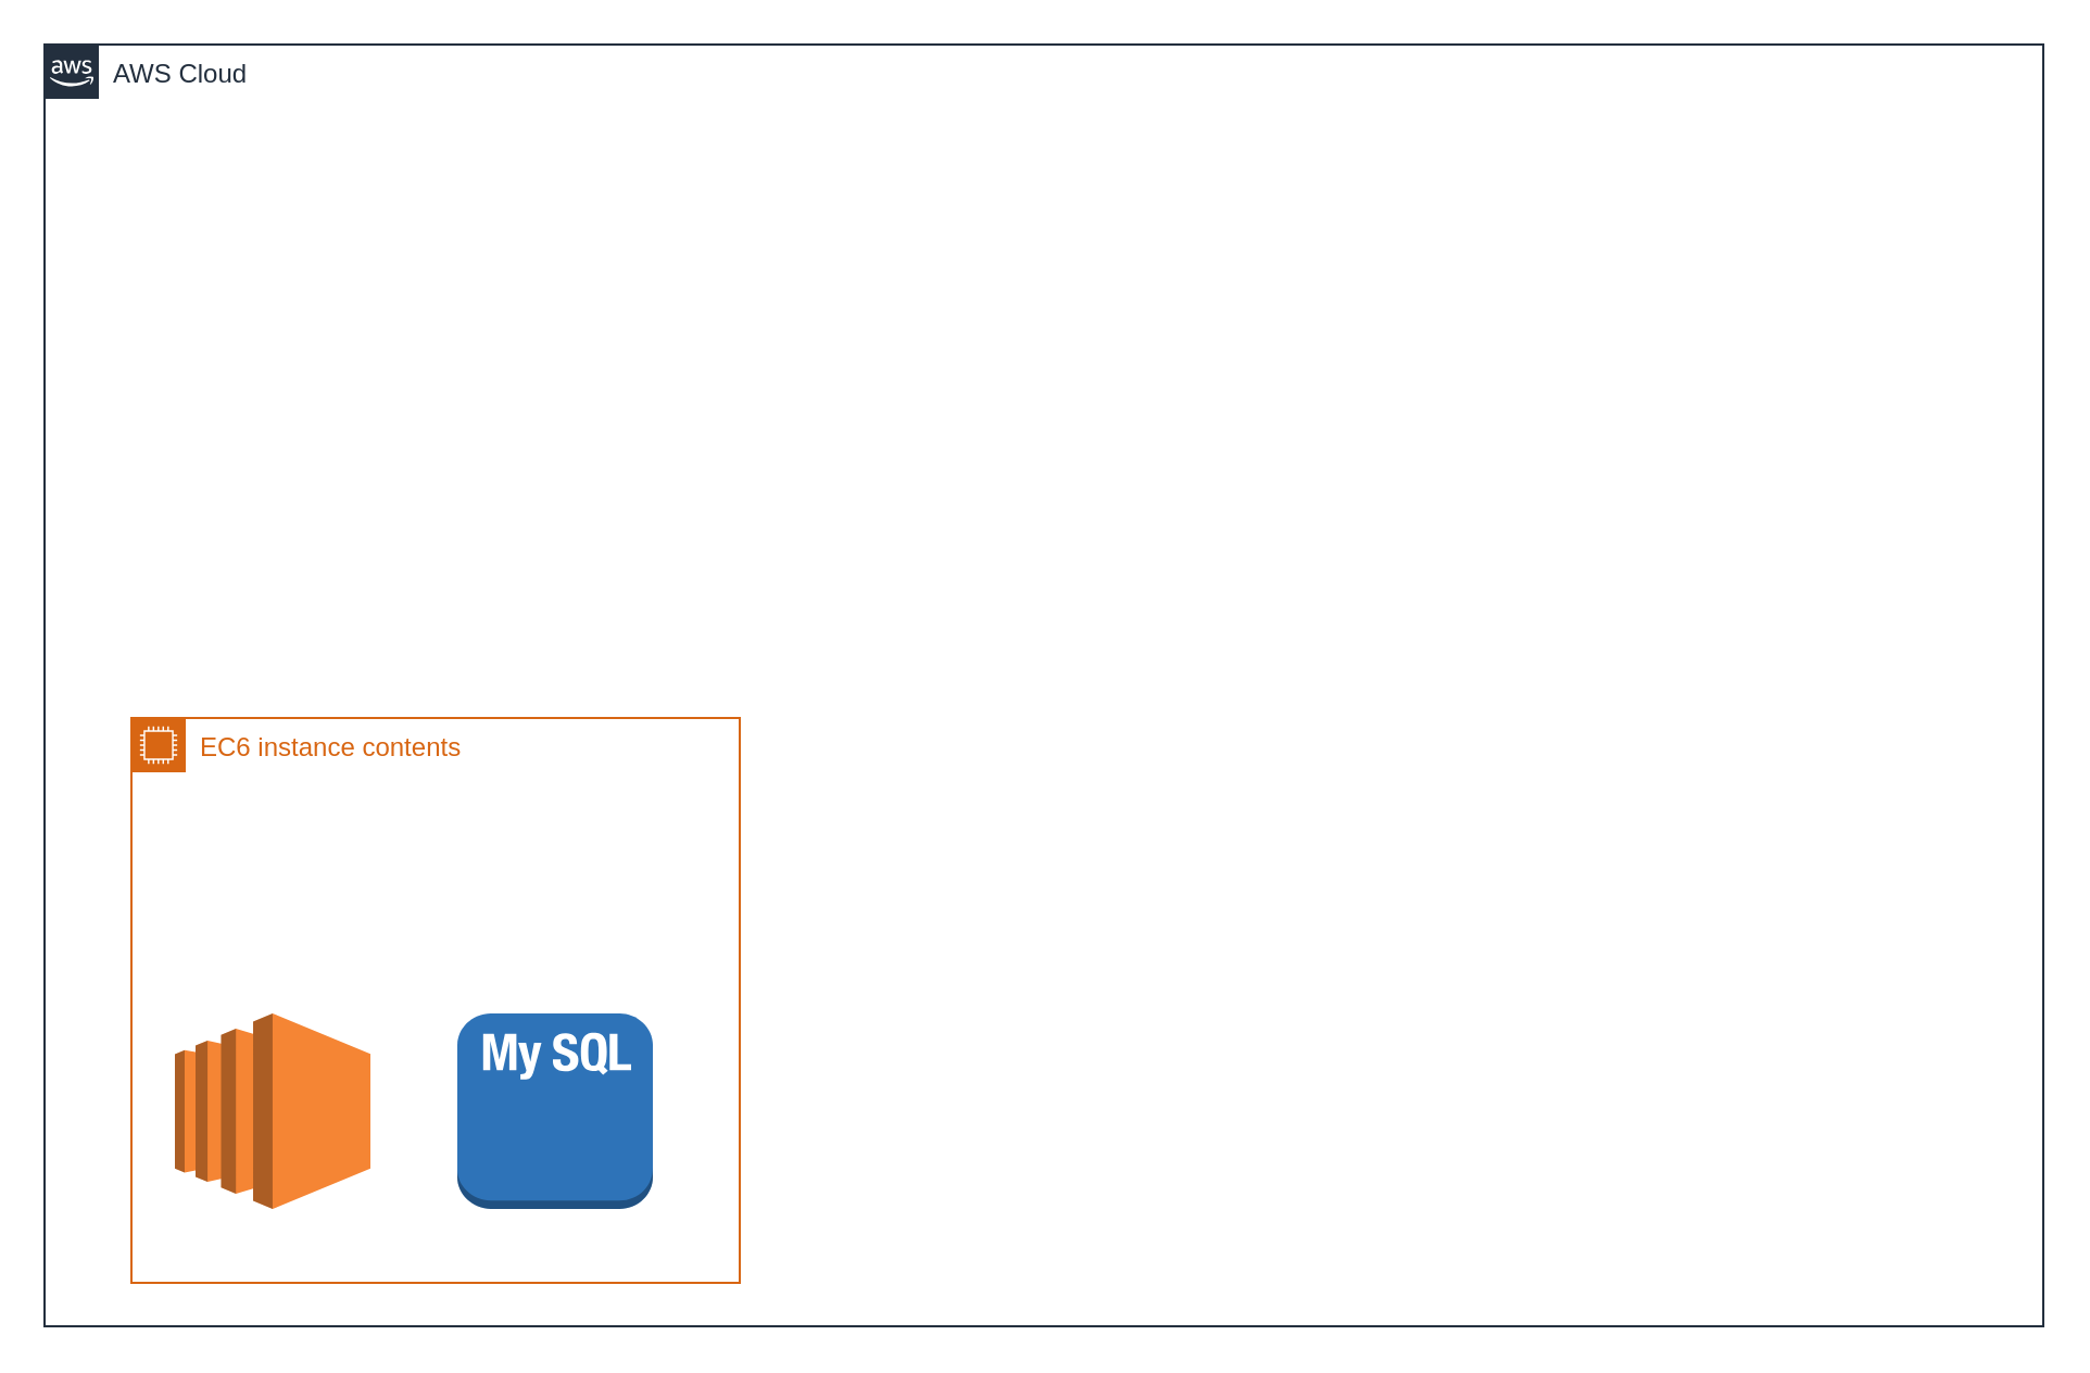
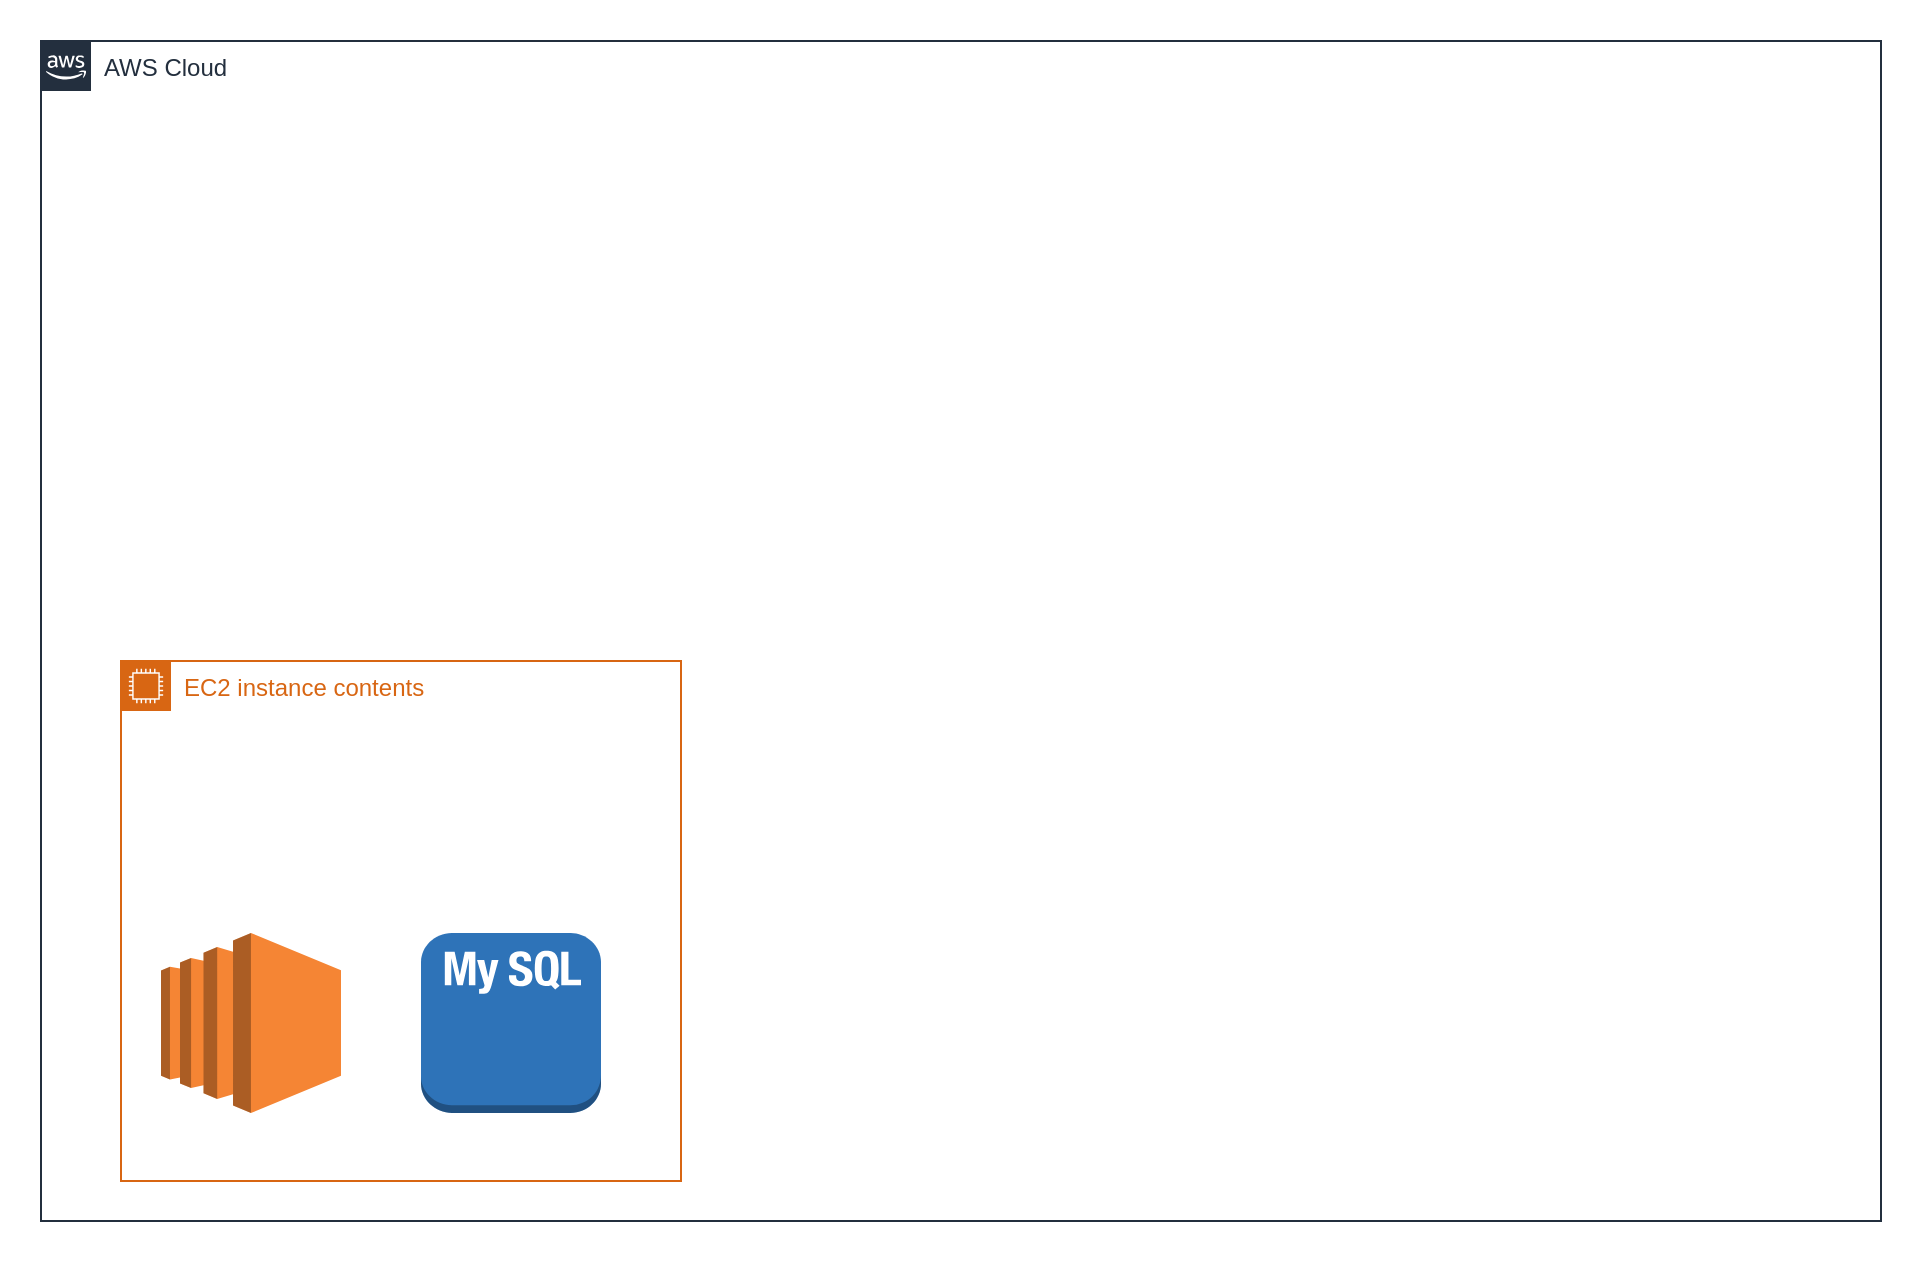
- <mxCell id="4" value="EC6 instance contents" style="points=[[0,0],[0.25,0],[0.5,0],[0.75,0],[1,0],[1,0.25],[1,0.5],[1,0.75],[1,1],[0.75,1],[0.5,1],[0.25,1],[0,1],[0,0.75],[0,0.5],[0,0.25]];outlineConnect=0;gradientColor=none;html=1;whiteSpace=wrap;fontSize=12;fontStyle=0;shape=mxgraph.aws4.group;grIcon=mxgraph.aws4.group_ec2_instance_contents;strokeColor=#D86613;fillColor=none;verticalAlign=top;align=left;spacingLeft=30;fontColor=#D86613;dashed=0;" vertex="1" parent="3"><mxGeometry width="280" height="260" as="geometry" /></mxCell>
+ <mxCell id="4" value="EC2 instance contents" style="points=[[0,0],[0.25,0],[0.5,0],[0.75,0],[1,0],[1,0.25],[1,0.5],[1,0.75],[1,1],[0.75,1],[0.5,1],[0.25,1],[0,1],[0,0.75],[0,0.5],[0,0.25]];outlineConnect=0;gradientColor=none;html=1;whiteSpace=wrap;fontSize=12;fontStyle=0;shape=mxgraph.aws4.group;grIcon=mxgraph.aws4.group_ec2_instance_contents;strokeColor=#D86613;fillColor=none;verticalAlign=top;align=left;spacingLeft=30;fontColor=#D86613;dashed=0;" vertex="1" parent="3"><mxGeometry width="280" height="260" as="geometry" /></mxCell>
